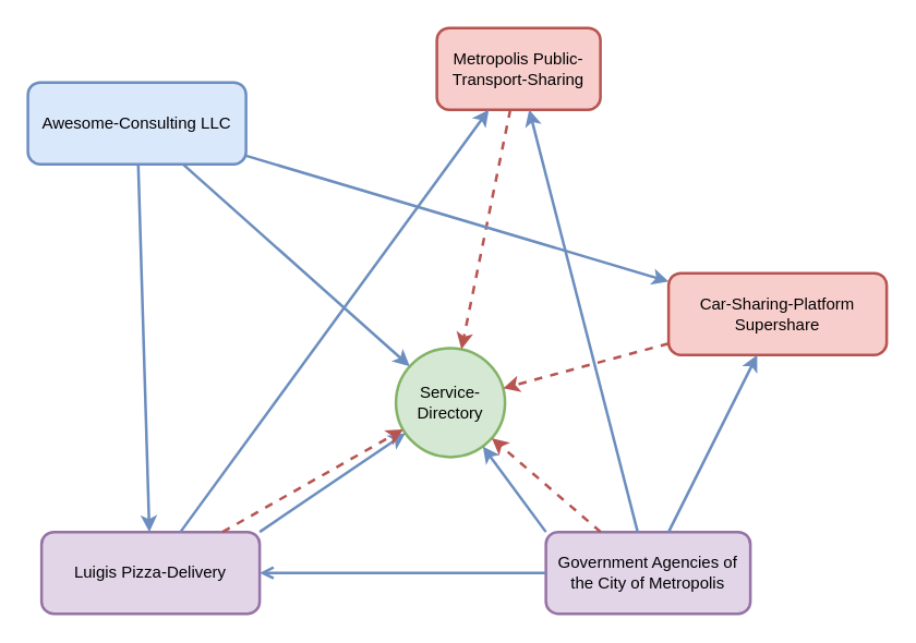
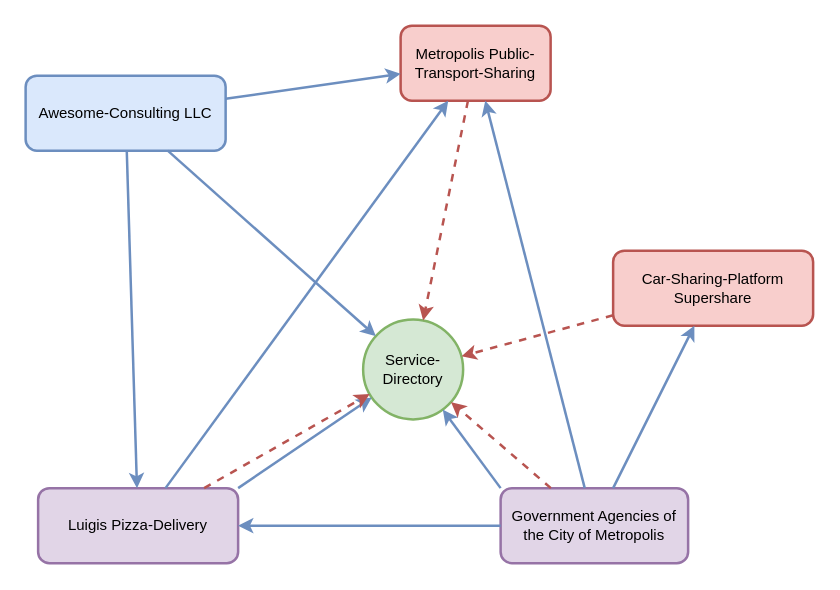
- <mxCell id="15" style="rounded=0;orthogonalLoop=1;jettySize=auto;html=1;startArrow=none;startFill=0;fillColor=#dae8fc;strokeColor=#6c8ebf;strokeWidth=2;" edge="1" parent="2" source="8" target="5"><mxGeometry relative="1" as="geometry"><mxPoint x="150" y="400" as="sourcePoint" /><mxPoint x="130" y="56" as="targetPoint" /></mxGeometry></mxCell>
+ <mxCell id="15" style="rounded=0;orthogonalLoop=1;jettySize=auto;html=1;startArrow=none;startFill=0;fillColor=#dae8fc;strokeColor=#6c8ebf;strokeWidth=2;" edge="1" parent="2" source="8" target="4"><mxGeometry relative="1" as="geometry"><mxPoint x="150" y="400" as="sourcePoint" /><mxPoint x="130" y="56" as="targetPoint" /></mxGeometry></mxCell>
- <mxCell id="21" style="rounded=0;orthogonalLoop=1;jettySize=auto;html=1;startArrow=none;startFill=0;fillColor=#dae8fc;strokeColor=#6c8ebf;strokeWidth=2;endArrow=open;" edge="1" parent="2" source="10" target="7"><mxGeometry relative="1" as="geometry"><mxPoint x="429.474" y="380" as="sourcePoint" /><mxPoint x="535.526" y="250" as="targetPoint" /></mxGeometry></mxCell>
+ <mxCell id="21" style="rounded=0;orthogonalLoop=1;jettySize=auto;html=1;startArrow=none;startFill=0;fillColor=#dae8fc;strokeColor=#6c8ebf;strokeWidth=2;" edge="1" parent="2" source="10" target="7"><mxGeometry relative="1" as="geometry"><mxPoint x="429.474" y="380" as="sourcePoint" /><mxPoint x="535.526" y="250" as="targetPoint" /></mxGeometry></mxCell>
